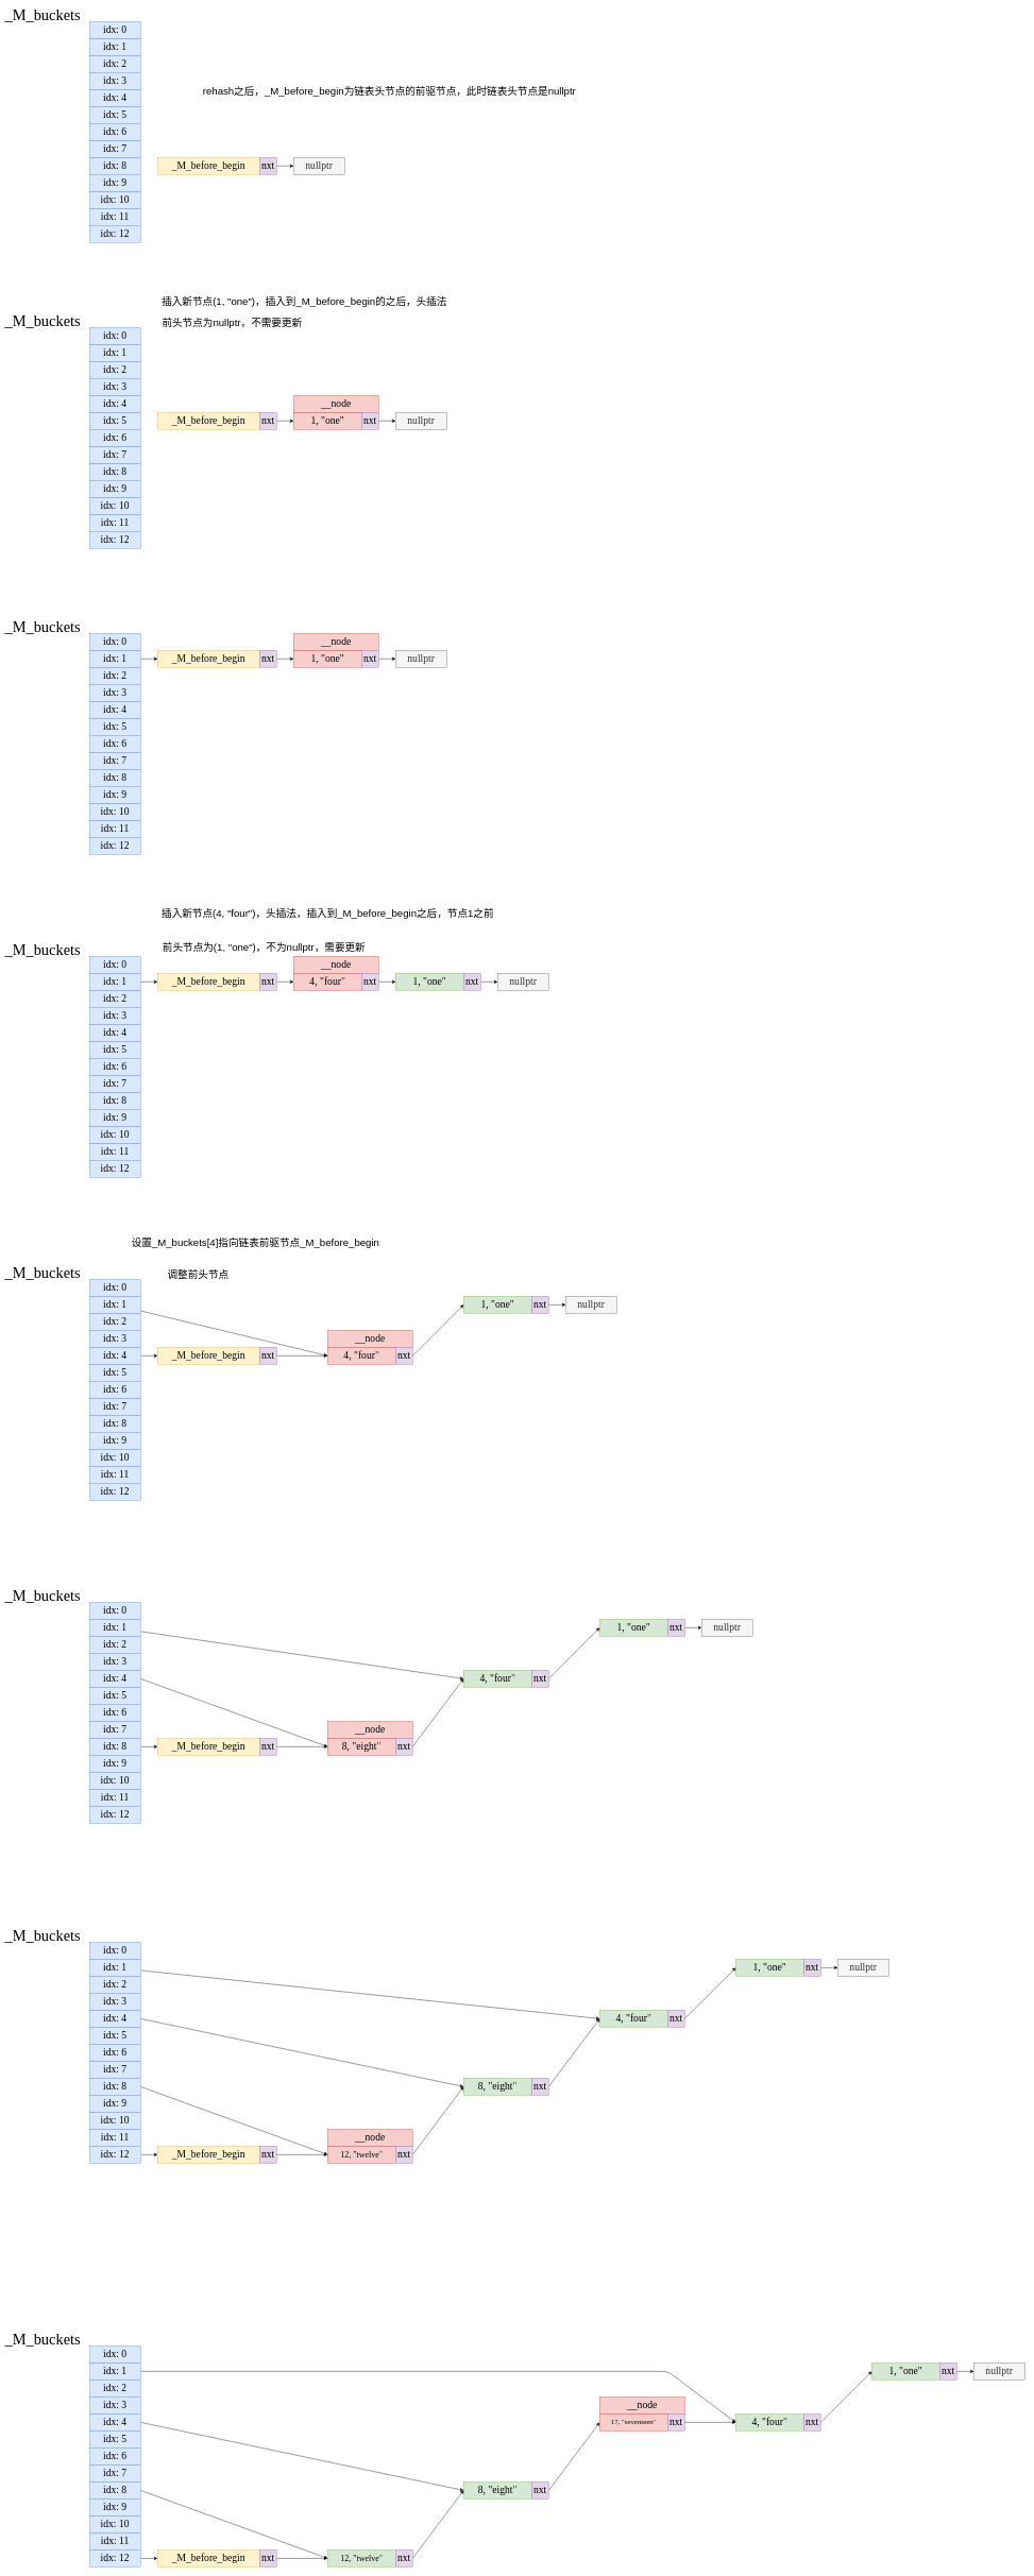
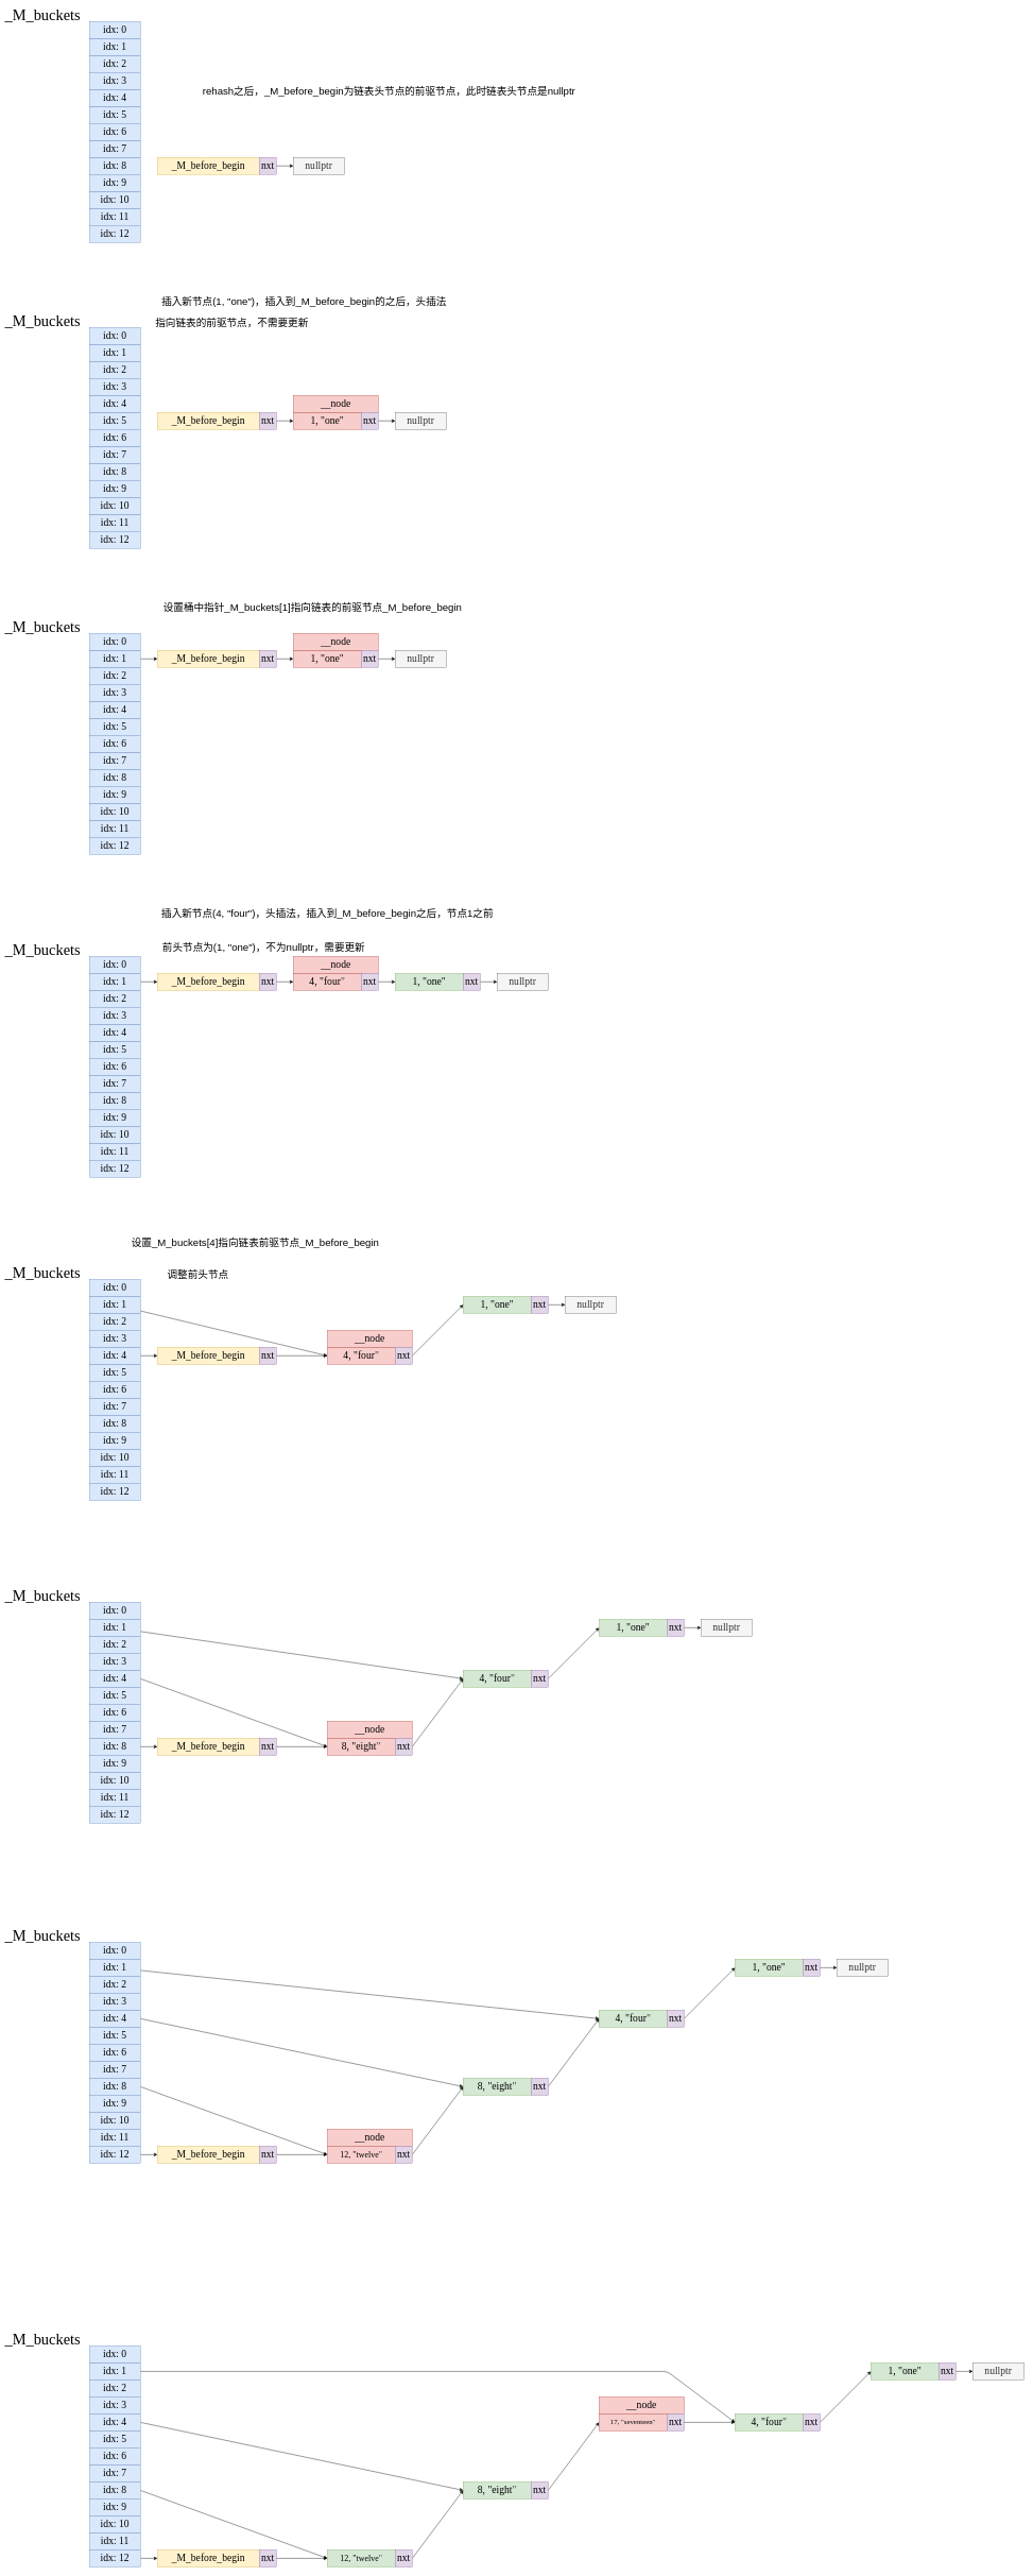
- <mxCell id="153" value="&lt;span style=&quot;font-size: 24px;&quot;&gt;前头节点为nullptr，不需要更新&lt;/span&gt;" style="text;html=1;align=center;verticalAlign=middle;resizable=0;points=[];autosize=1;strokeColor=none;fillColor=none;" parent="1" vertex="1"><mxGeometry x="370" y="740" width="350" height="40" as="geometry" /></mxCell>
+ <mxCell id="153" value="&lt;span style=&quot;font-size: 24px;&quot;&gt;指向链表的前驱节点，不需要更新&lt;/span&gt;" style="text;html=1;align=center;verticalAlign=middle;resizable=0;points=[];autosize=1;strokeColor=none;fillColor=none;" parent="1" vertex="1"><mxGeometry x="370" y="740" width="350" height="40" as="geometry" /></mxCell>
+ <mxCell id="150" value="&lt;span style=&quot;font-size: 24px;&quot;&gt;设置桶中指针_M_buckets[1]指向链表的前驱节点_M_before_begin&lt;/span&gt;" style="text;html=1;align=center;verticalAlign=middle;resizable=0;points=[];autosize=1;strokeColor=none;fillColor=none;" parent="1" vertex="1"><mxGeometry x="370" y="1410" width="730" height="40" as="geometry" /></mxCell>
